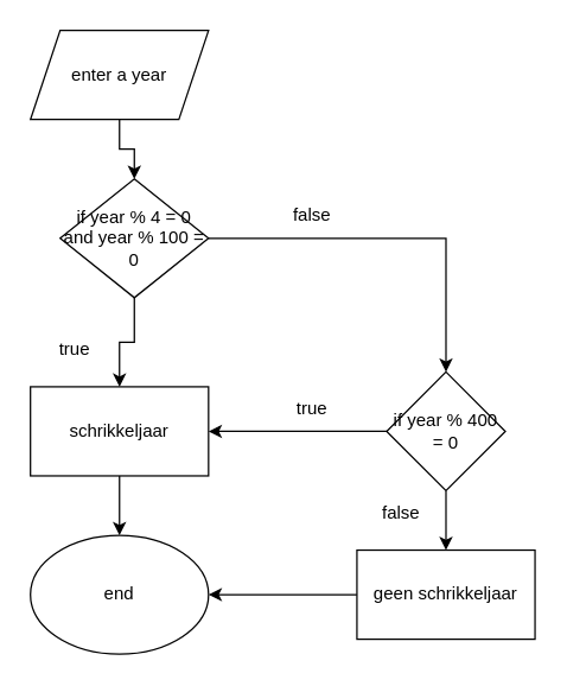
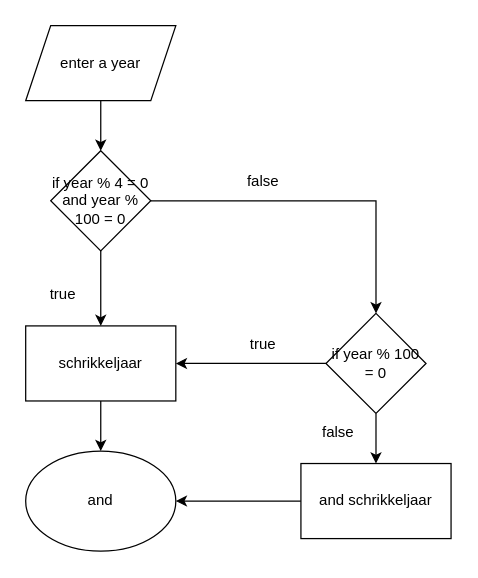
- <mxCell id="6" value="if year % 4 = 0 and year % 100 = 0" style="rhombus;whiteSpace=wrap;html=1;" vertex="1" parent="1"><mxGeometry x="40" y="120" width="100" height="80" as="geometry" /></mxCell>
+ <mxCell id="6" value="if year % 4 = 0 and year % 100 = 0" style="rhombus;whiteSpace=wrap;html=1;" vertex="1" parent="1"><mxGeometry x="40" y="120" width="80" height="80" as="geometry" /></mxCell>
- <mxCell id="11" value="if year % 400 = 0" style="rhombus;whiteSpace=wrap;html=1;" vertex="1" parent="1"><mxGeometry x="260" y="250" width="80" height="80" as="geometry" /></mxCell>
+ <mxCell id="11" value="if year % 100 = 0" style="rhombus;whiteSpace=wrap;html=1;" vertex="1" parent="1"><mxGeometry x="260" y="250" width="80" height="80" as="geometry" /></mxCell>
- <mxCell id="15" value="end" style="ellipse;whiteSpace=wrap;html=1;" vertex="1" parent="1"><mxGeometry x="20" y="360" width="120" height="80" as="geometry" /></mxCell>
+ <mxCell id="15" value="and" style="ellipse;whiteSpace=wrap;html=1;" vertex="1" parent="1"><mxGeometry x="20" y="360" width="120" height="80" as="geometry" /></mxCell>
- <mxCell id="17" value="geen schrikkeljaar" style="rounded=0;whiteSpace=wrap;html=1;" vertex="1" parent="1"><mxGeometry x="240" y="370" width="120" height="60" as="geometry" /></mxCell>
+ <mxCell id="17" value="and schrikkeljaar" style="rounded=0;whiteSpace=wrap;html=1;" vertex="1" parent="1"><mxGeometry x="240" y="370" width="120" height="60" as="geometry" /></mxCell>
